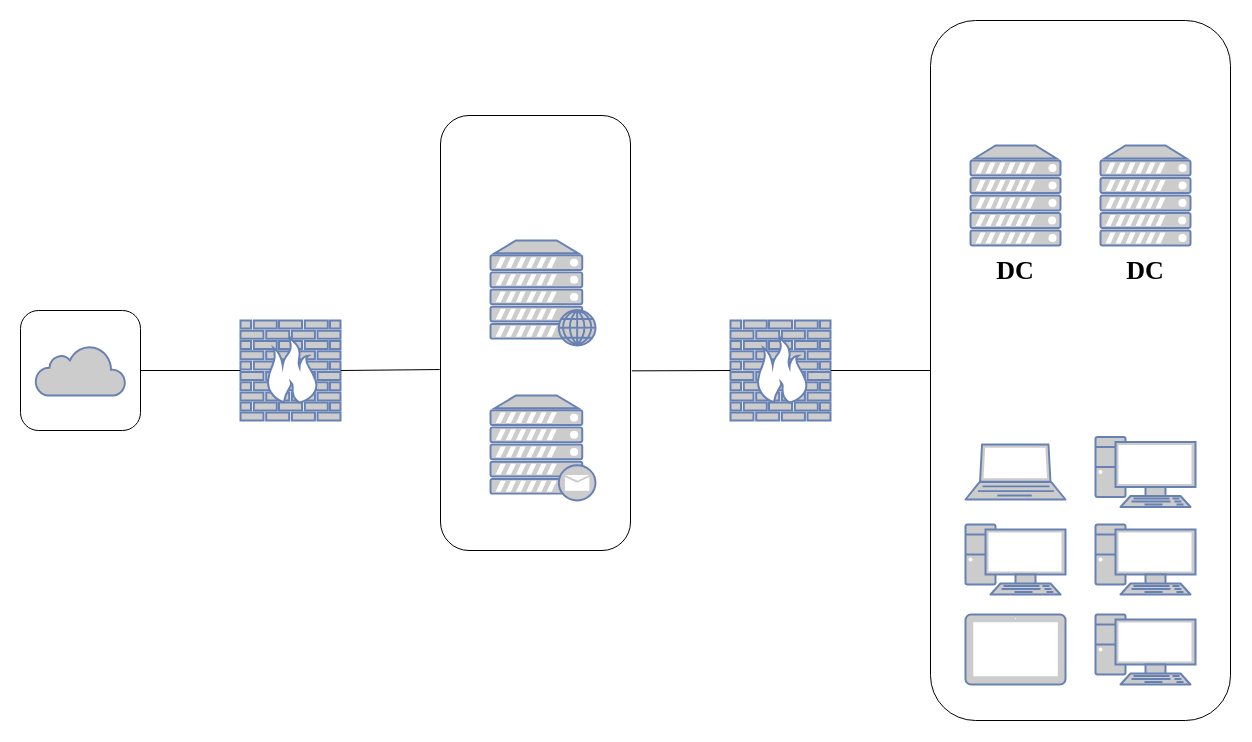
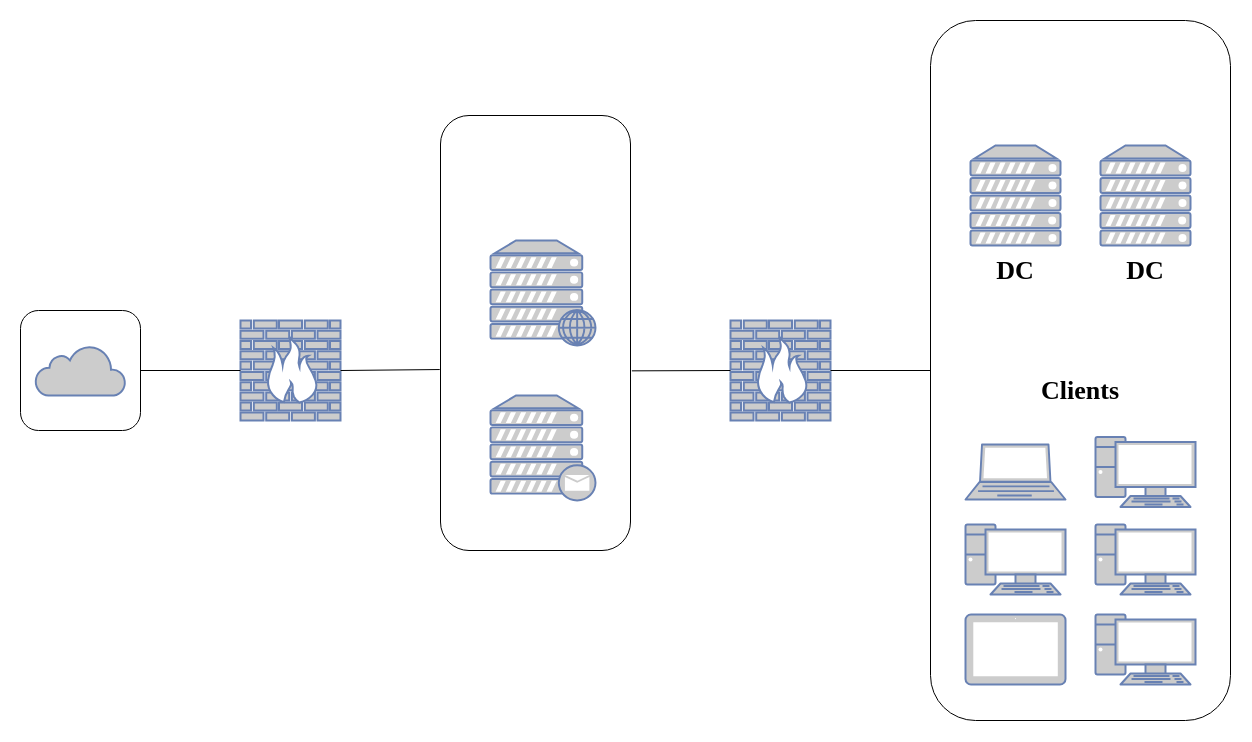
+ <mxCell id="25" value="&lt;h4&gt;&lt;font face=&quot;Verdana&quot;&gt;&lt;span style=&quot;font-size: 26px;&quot;&gt;Clients&lt;/span&gt;&lt;/font&gt;&lt;/h4&gt;" style="text;html=1;strokeColor=none;fillColor=none;align=center;verticalAlign=middle;whiteSpace=wrap;rounded=0;" vertex="1" parent="1"><mxGeometry x="1050" y="375" width="60" height="30" as="geometry" /></mxCell>
